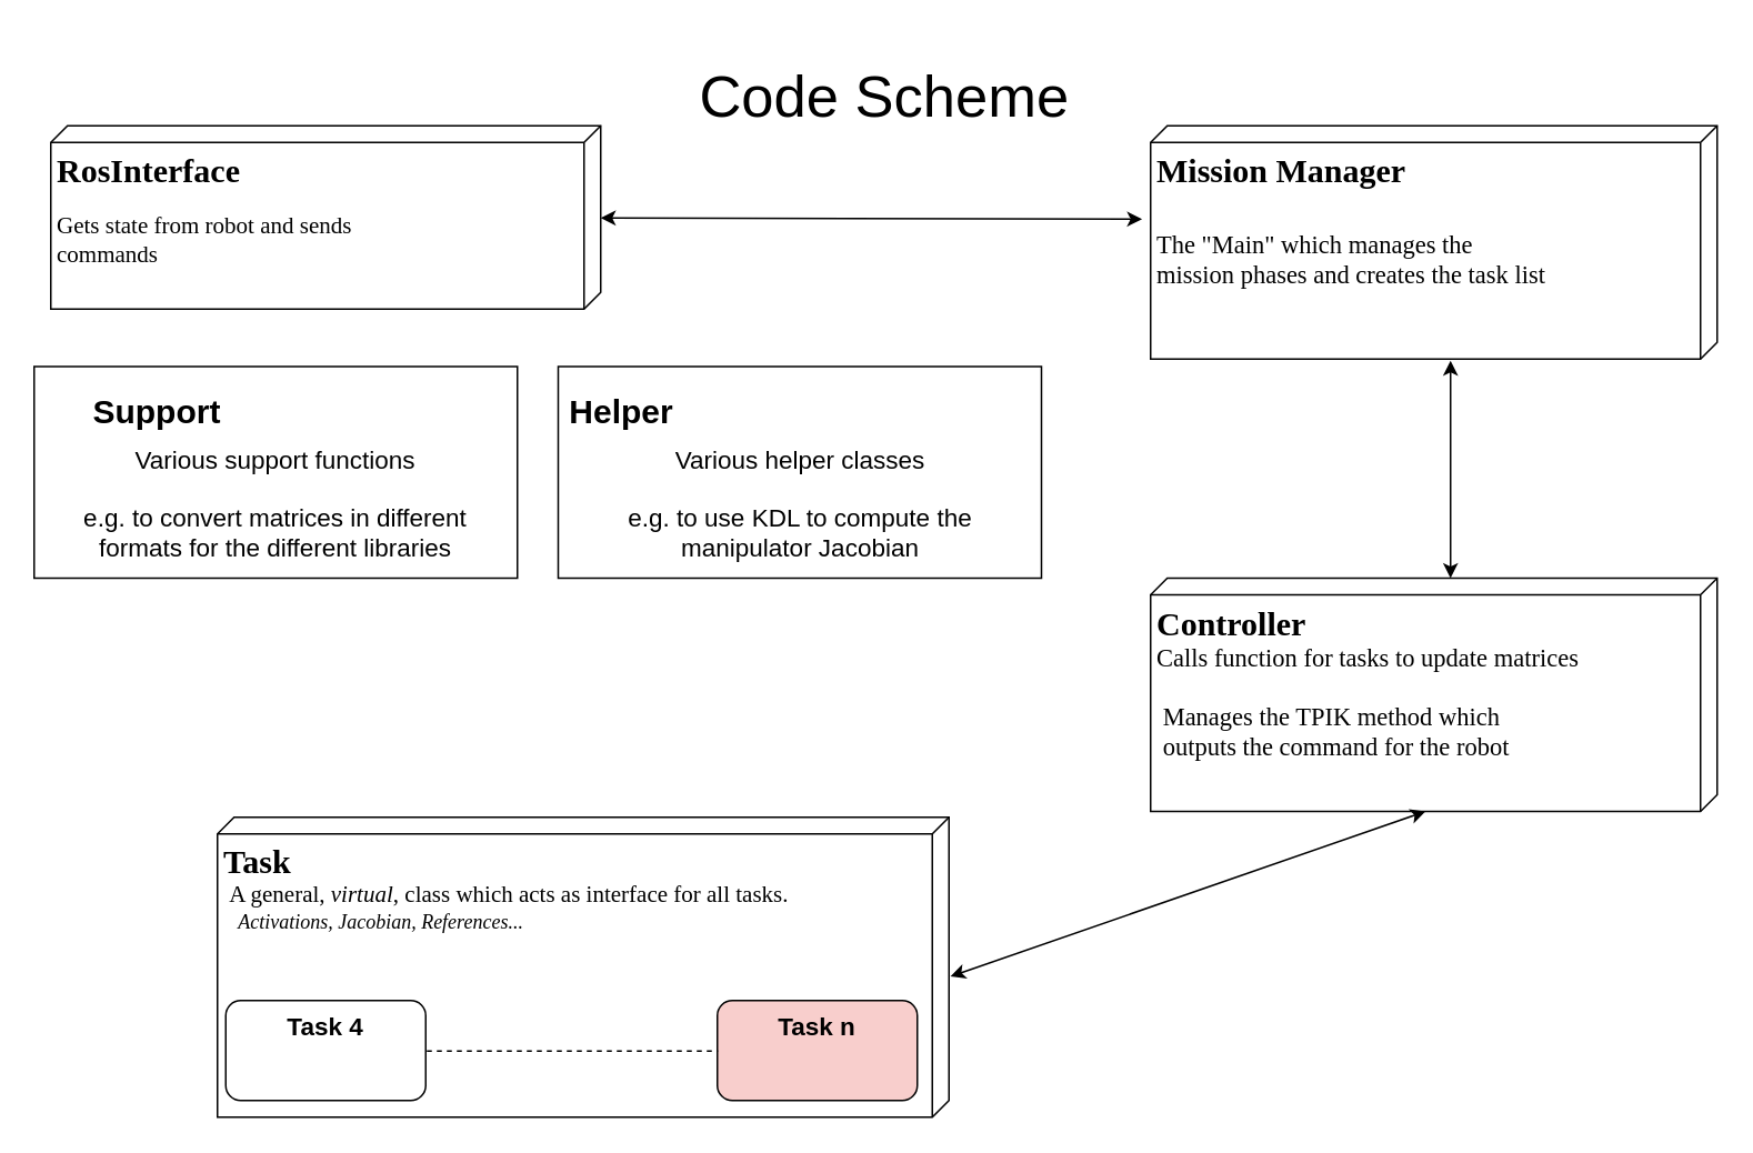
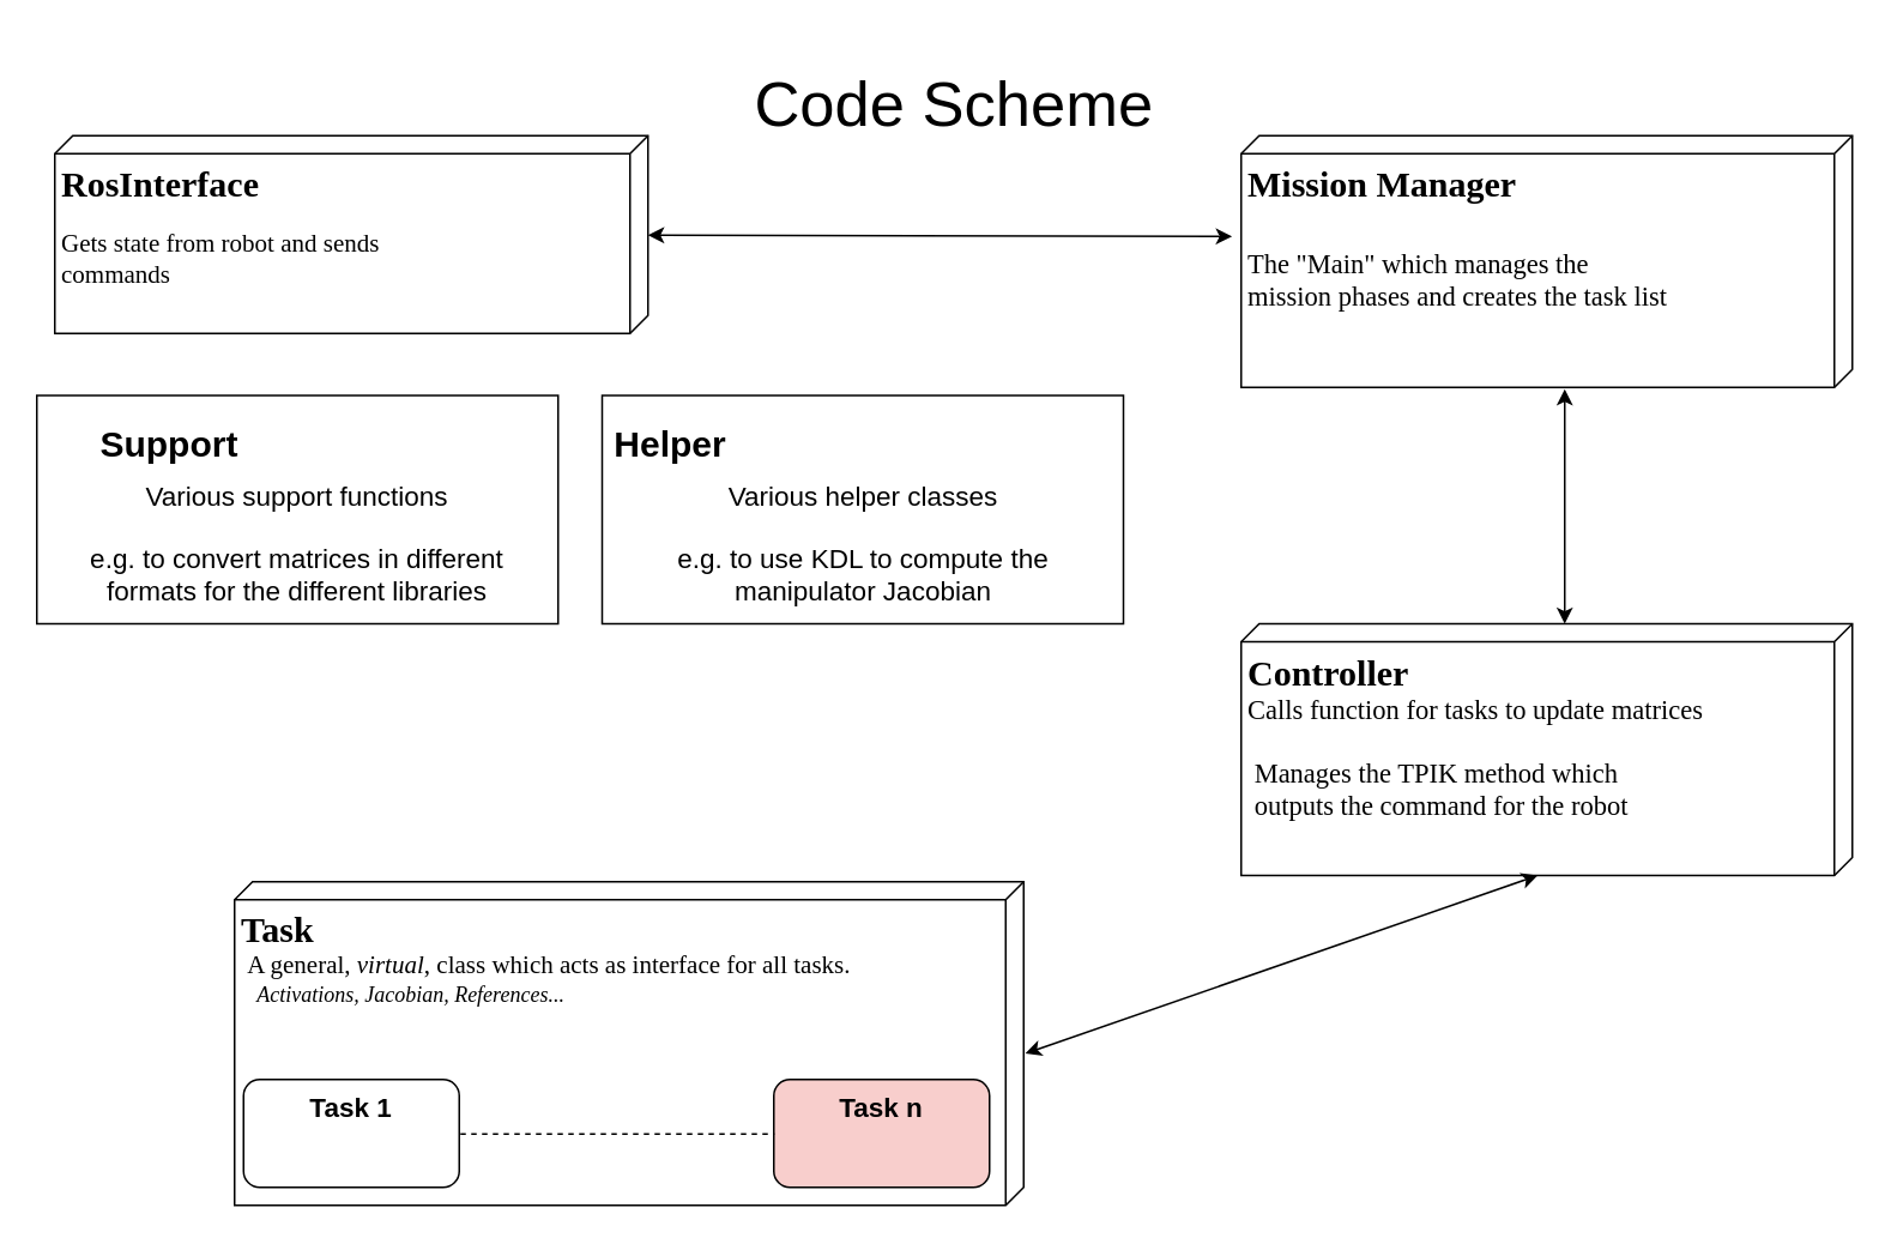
- <mxCell id="8" value="&lt;div style=&quot;font-size: 15px&quot;&gt;&lt;font style=&quot;font-size: 15px&quot;&gt;&lt;b&gt;Task 4&lt;/b&gt;&lt;/font&gt;&lt;/div&gt;&lt;div style=&quot;font-size: 15px&quot;&gt;&lt;font style=&quot;font-size: 15px&quot;&gt;&lt;b&gt;&lt;br&gt;&lt;/b&gt;&lt;/font&gt;&lt;/div&gt;" style="rounded=1;whiteSpace=wrap;html=1;verticalAlign=top;" parent="1" vertex="1"><mxGeometry x="135" y="600" width="120" height="60" as="geometry" /></mxCell>
+ <mxCell id="8" value="&lt;div style=&quot;font-size: 15px&quot;&gt;&lt;font style=&quot;font-size: 15px&quot;&gt;&lt;b&gt;Task 1&lt;/b&gt;&lt;/font&gt;&lt;/div&gt;&lt;div style=&quot;font-size: 15px&quot;&gt;&lt;font style=&quot;font-size: 15px&quot;&gt;&lt;b&gt;&lt;br&gt;&lt;/b&gt;&lt;/font&gt;&lt;/div&gt;" style="rounded=1;whiteSpace=wrap;html=1;verticalAlign=top;" parent="1" vertex="1"><mxGeometry x="135" y="600" width="120" height="60" as="geometry" /></mxCell>
